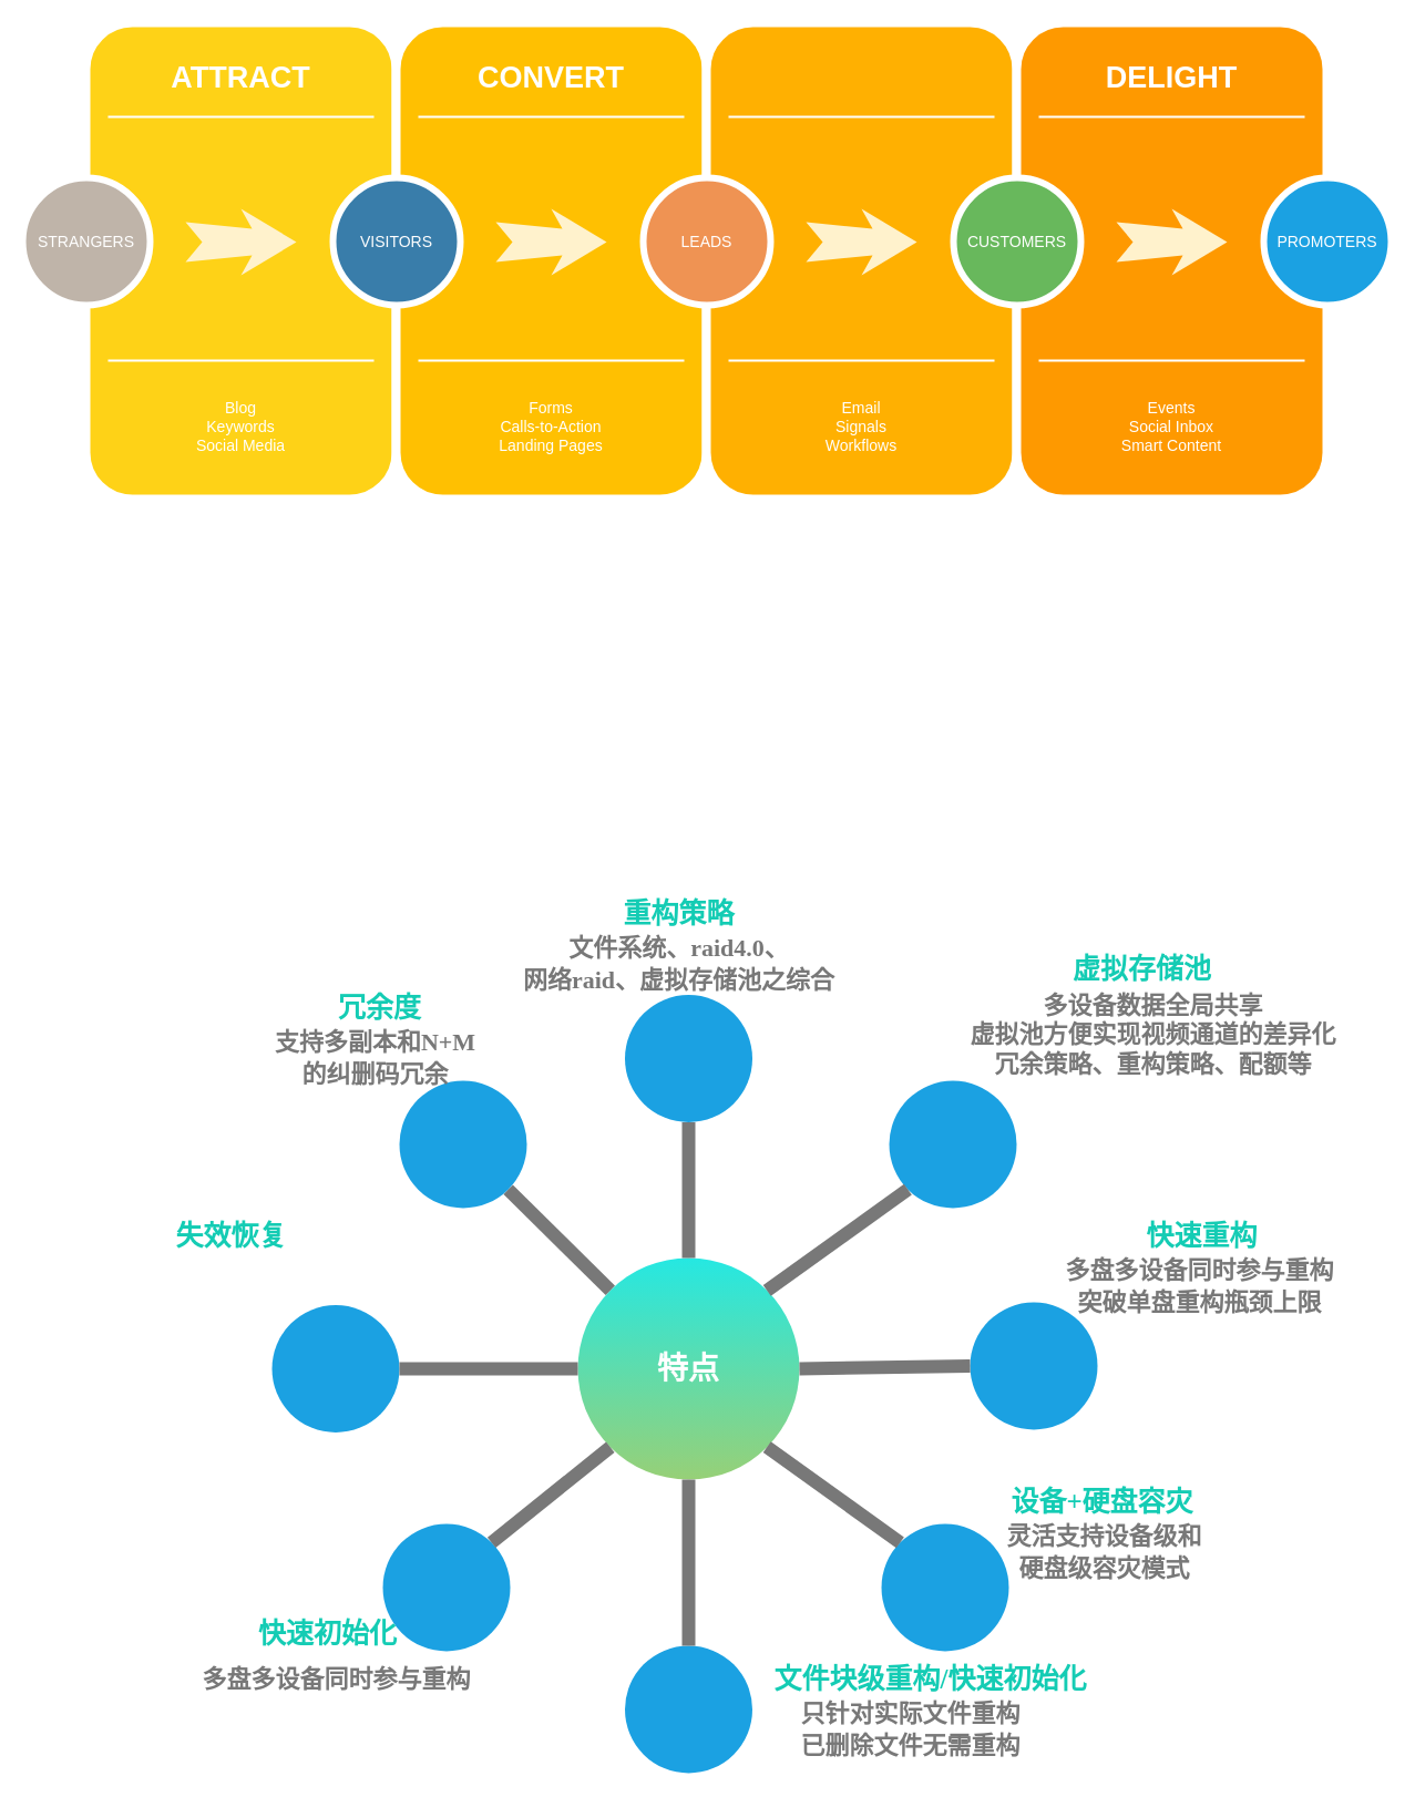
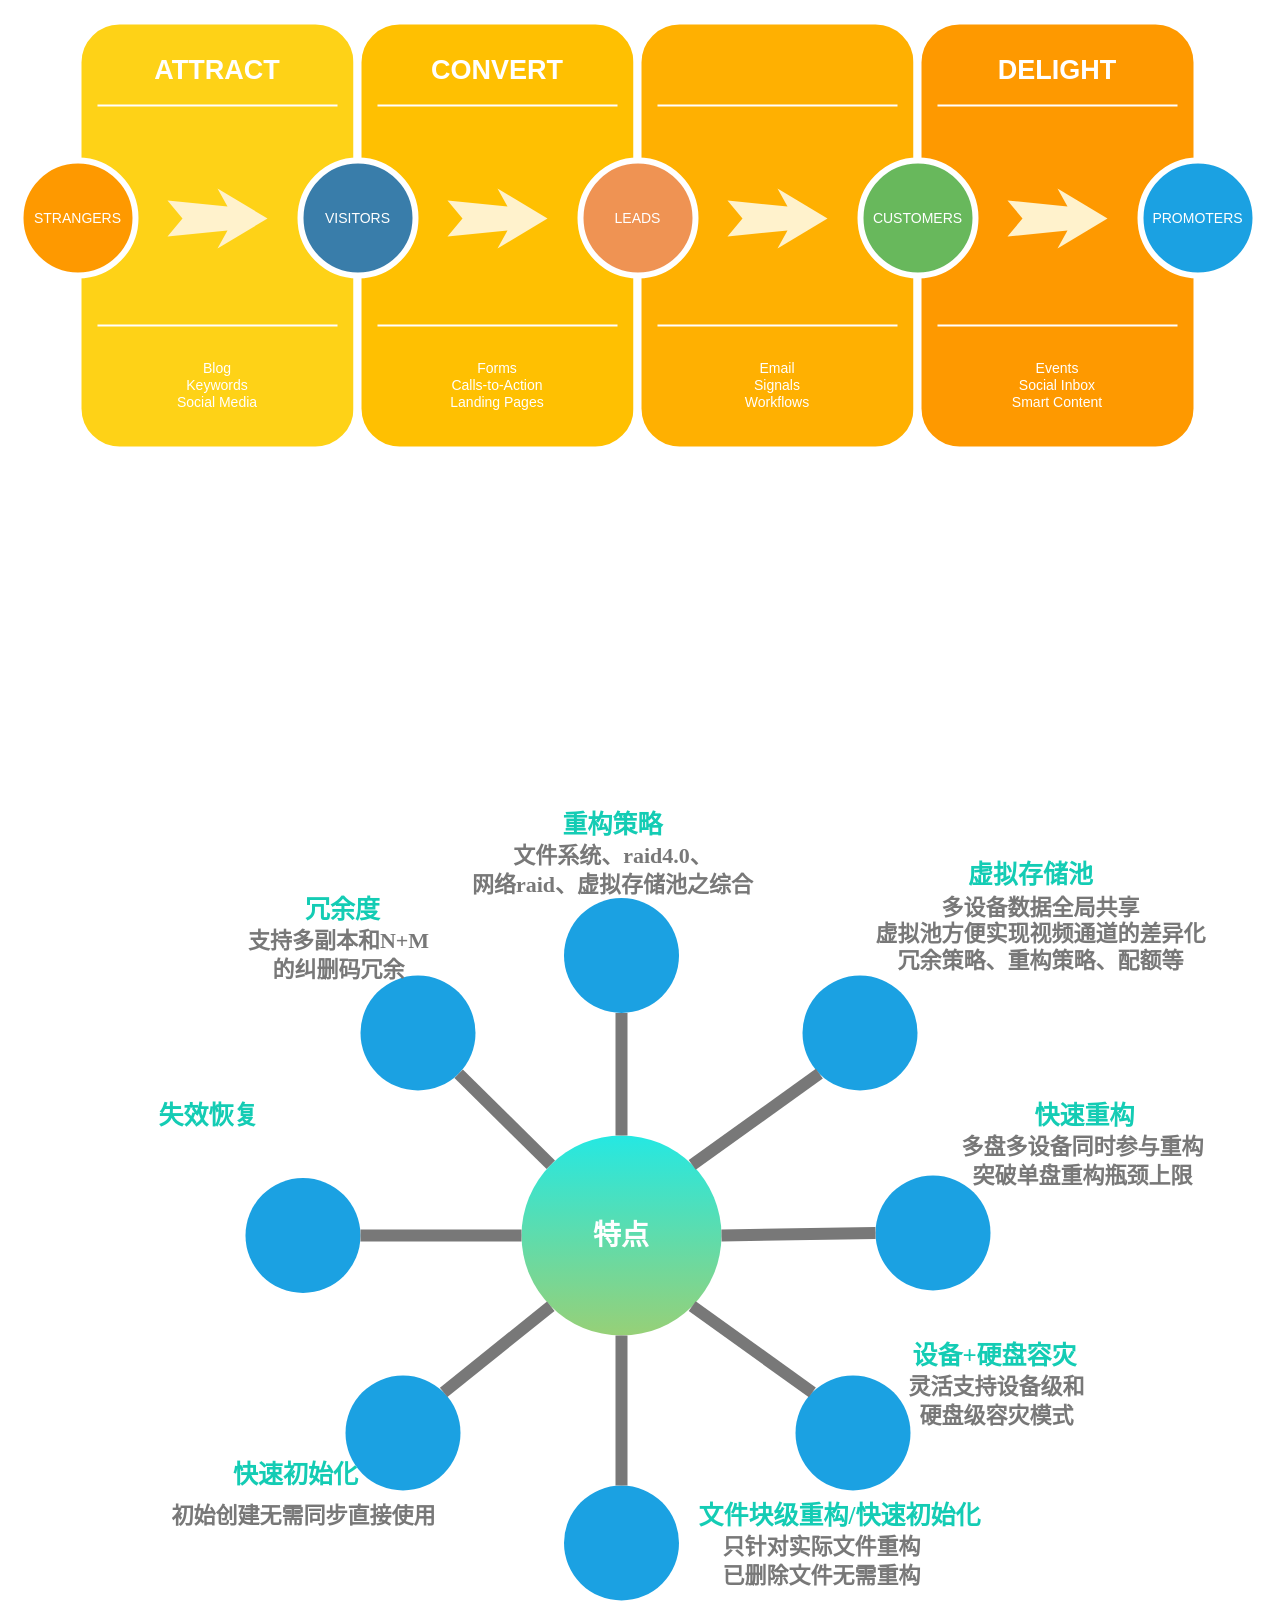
- <mxCell id="7" value="STRANGERS" style="ellipse;whiteSpace=wrap;html=1;rounded=0;shadow=0;strokeWidth=6;fontSize=14;align=center;fillColor=#BFB4A9;strokeColor=#FFFFFF;fontColor=#FFFFFF;" parent="1" vertex="1"><mxGeometry x="20" y="160" width="115" height="115" as="geometry" /></mxCell>
+ <mxCell id="7" value="STRANGERS" style="ellipse;whiteSpace=wrap;html=1;rounded=0;shadow=0;strokeWidth=6;fontSize=14;align=center;fillColor=#fe9900;strokeColor=#FFFFFF;fontColor=#FFFFFF;" parent="1" vertex="1"><mxGeometry x="20" y="160" width="115" height="115" as="geometry" /></mxCell>
- <mxCell id="61" value="&lt;font color=&quot;#787878&quot;&gt;&lt;span style=&quot;font-size: 22px&quot;&gt;多盘多设备同时参与重构&lt;/span&gt;&lt;/font&gt;" style="text;strokeColor=none;fillColor=none;html=1;fontSize=24;fontStyle=1;verticalAlign=middle;align=center;shadow=0;fontFamily=Times New Roman;fontColor=#14CCB4;" vertex="1" parent="1"><mxGeometry x="160.5" y="1490" width="284" height="50" as="geometry" /></mxCell>
+ <mxCell id="61" value="&lt;font color=&quot;#787878&quot;&gt;&lt;span style=&quot;font-size: 22px&quot;&gt;初始创建无需同步直接使用&lt;/span&gt;&lt;/font&gt;" style="text;strokeColor=none;fillColor=none;html=1;fontSize=24;fontStyle=1;verticalAlign=middle;align=center;shadow=0;fontFamily=Times New Roman;fontColor=#14CCB4;" vertex="1" parent="1"><mxGeometry x="160.5" y="1490" width="284" height="50" as="geometry" /></mxCell>
